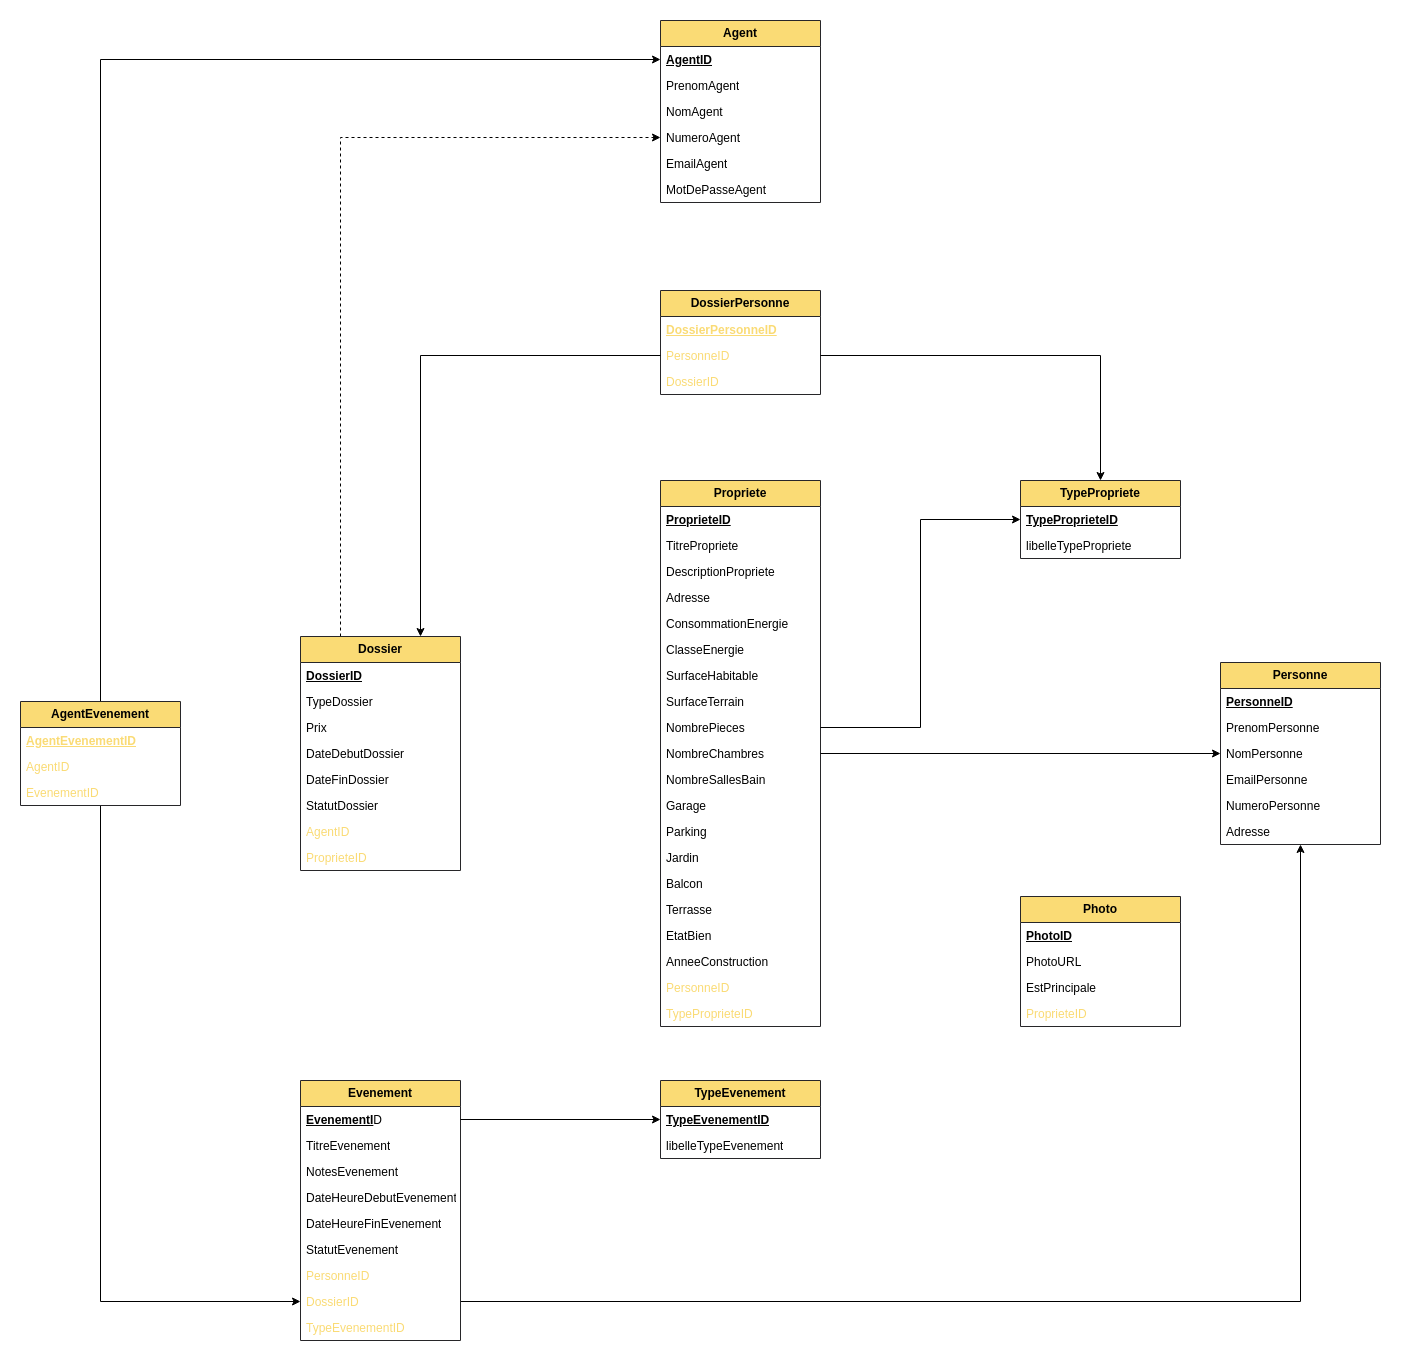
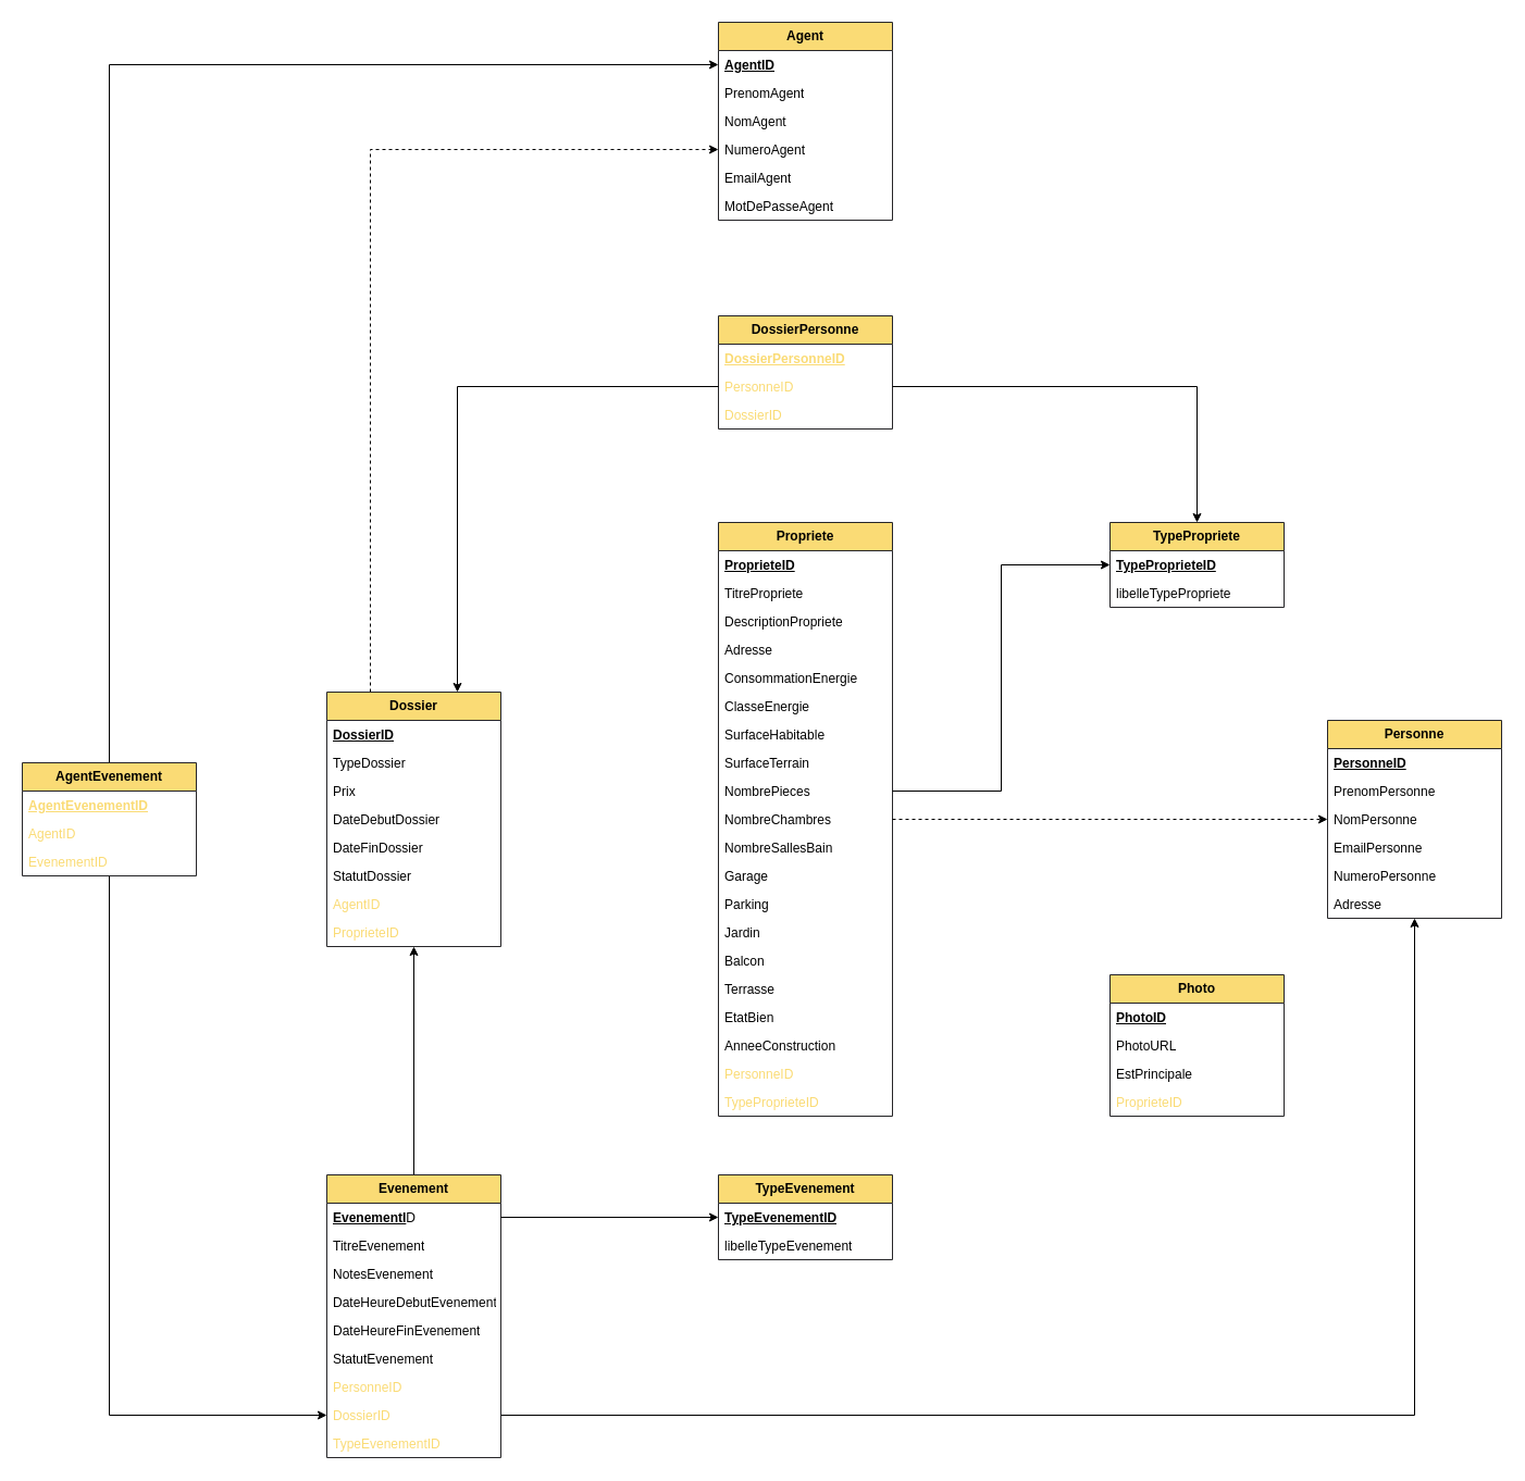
- <mxCell id="51" style="edgeStyle=orthogonalEdgeStyle;rounded=0;orthogonalLoop=1;jettySize=auto;html=1;entryX=0;entryY=0.5;entryDx=0;entryDy=0;" edge="1" parent="1" source="12" target="44"><mxGeometry relative="1" as="geometry" /></mxCell>
+ <mxCell id="51" style="edgeStyle=orthogonalEdgeStyle;rounded=0;orthogonalLoop=1;jettySize=auto;html=1;entryX=0;entryY=0.5;entryDx=0;entryDy=0;dashed=1;" edge="1" parent="1" source="12" target="44"><mxGeometry relative="1" as="geometry" /></mxCell>
+ <mxCell id="23" style="edgeStyle=orthogonalEdgeStyle;rounded=0;orthogonalLoop=1;jettySize=auto;html=1;entryX=0.5;entryY=0;entryDx=0;entryDy=0;startArrow=classic;startFill=1;endArrow=none;endFill=0;" edge="1" parent="1" source="25" target="52"><mxGeometry relative="1" as="geometry" /></mxCell>
